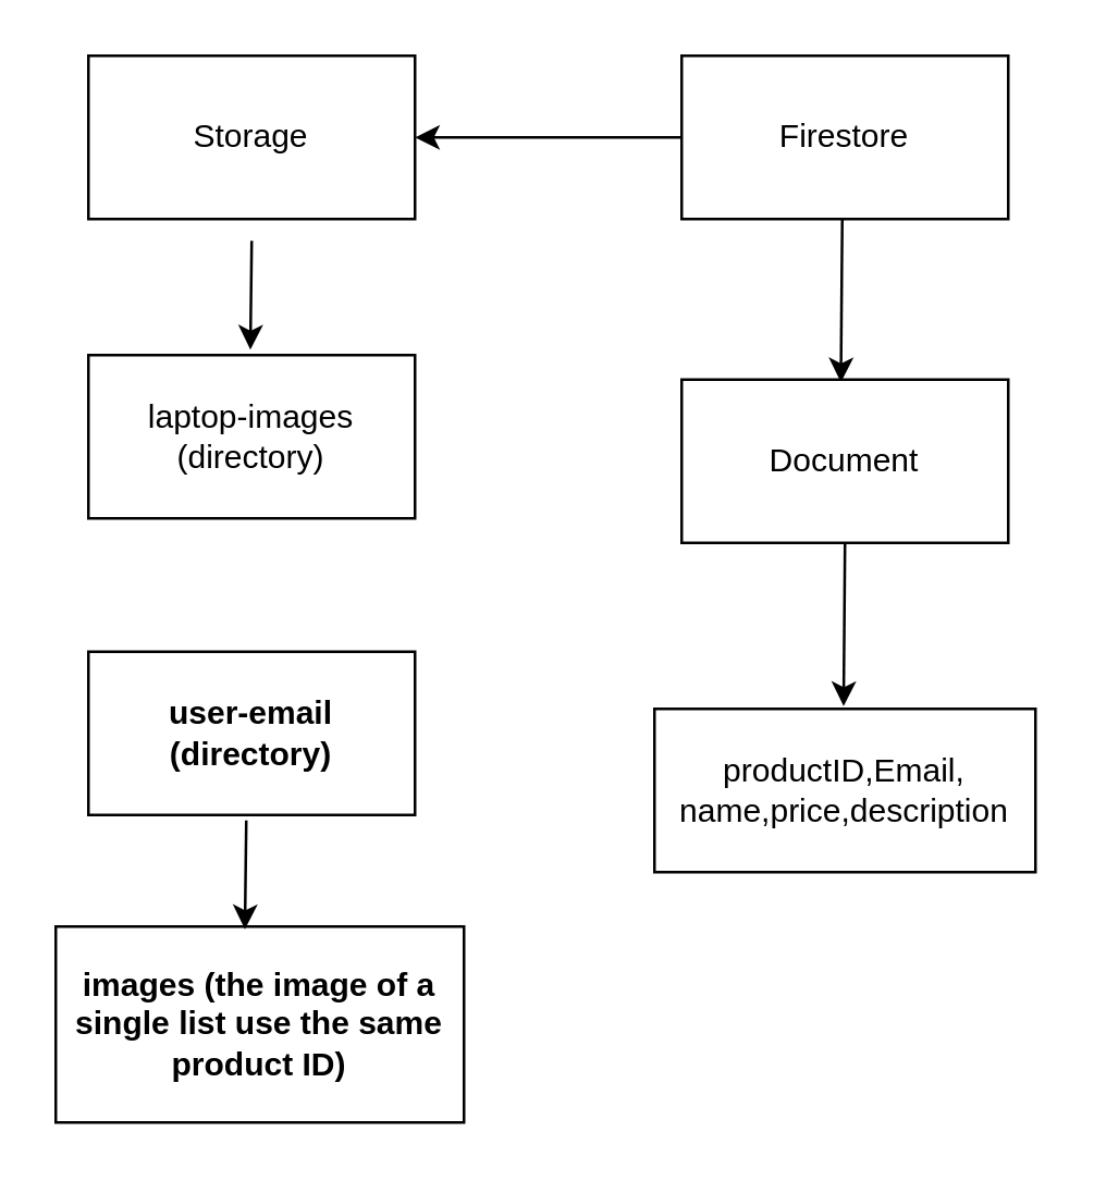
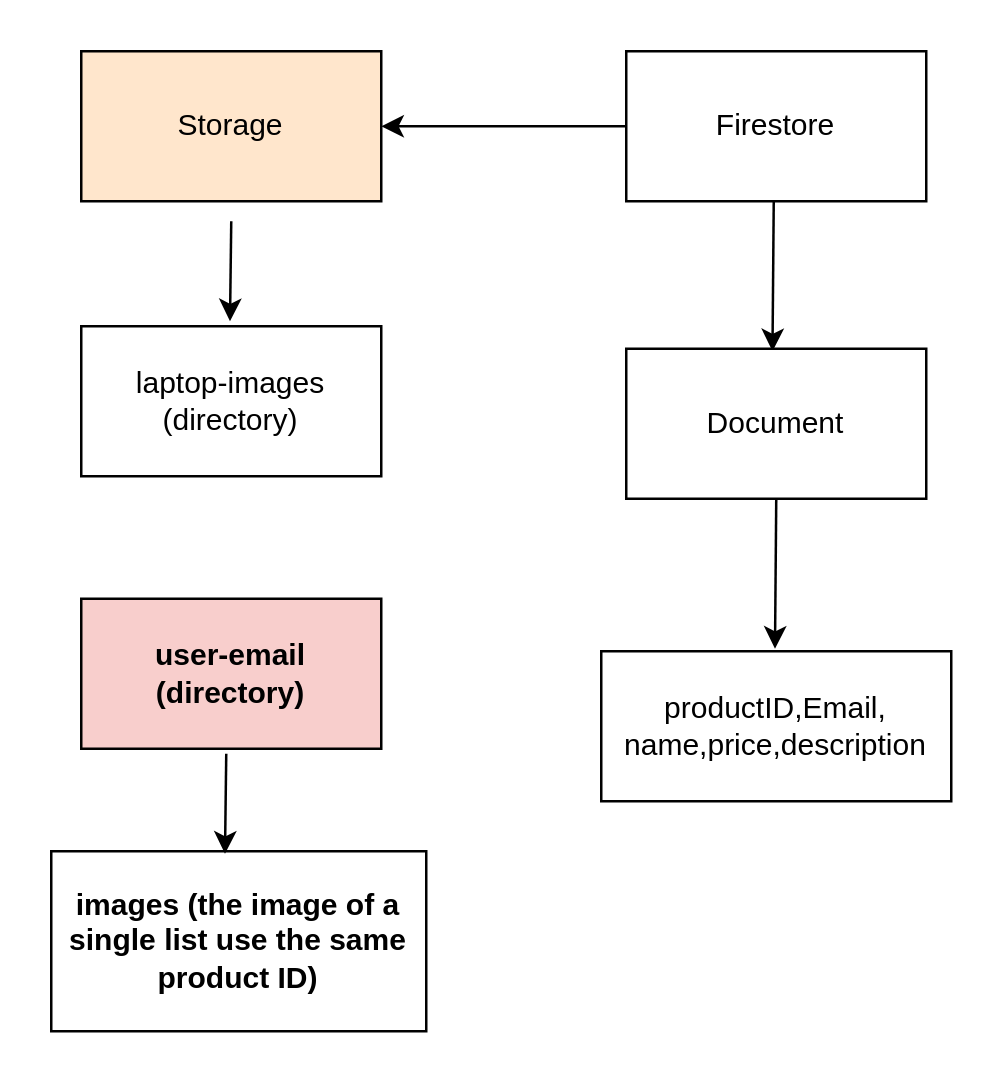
- <mxCell id="2" value="Storage" style="rounded=0;whiteSpace=wrap;html=1;" parent="1" vertex="1"><mxGeometry x="32" y="20" width="120" height="60" as="geometry" /></mxCell>
+ <mxCell id="2" value="Storage" style="rounded=0;whiteSpace=wrap;html=1;fillColor=#ffe6cc;" parent="1" vertex="1"><mxGeometry x="32" y="20" width="120" height="60" as="geometry" /></mxCell>
- <mxCell id="3" value="user-email (directory)" style="rounded=0;whiteSpace=wrap;html=1;fontStyle=1" parent="1" vertex="1"><mxGeometry x="32" y="239" width="120" height="60" as="geometry" /></mxCell>
+ <mxCell id="3" value="user-email (directory)" style="rounded=0;whiteSpace=wrap;html=1;fontStyle=1;fillColor=#f8cecc;" parent="1" vertex="1"><mxGeometry x="32" y="239" width="120" height="60" as="geometry" /></mxCell>
